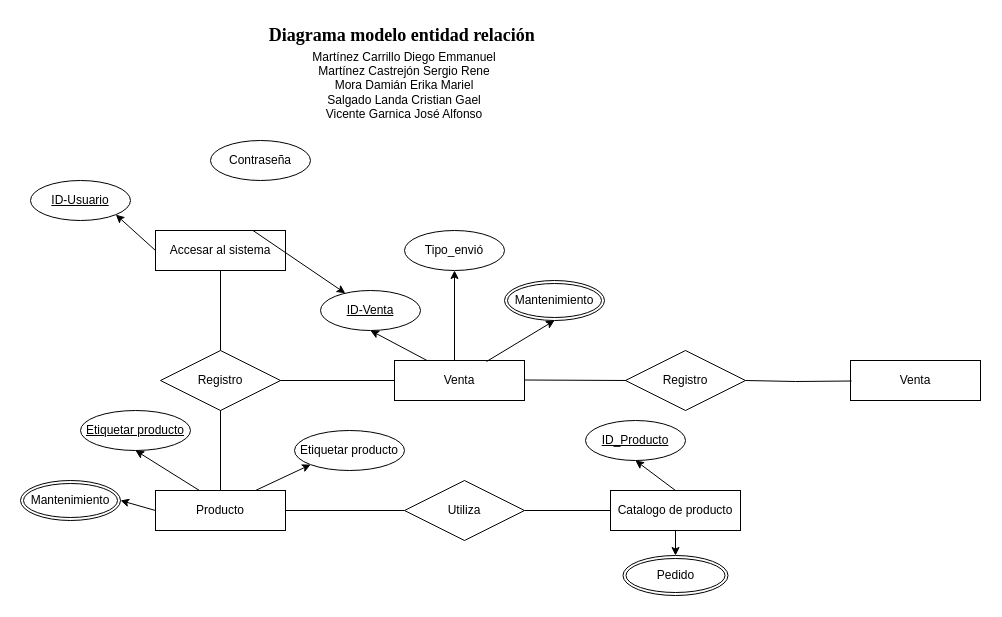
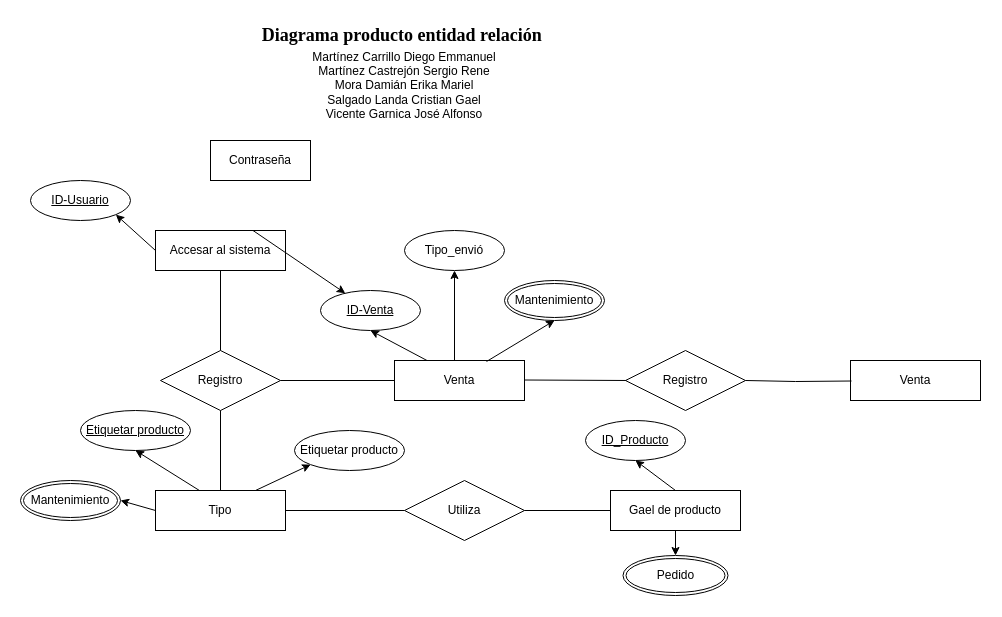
- <mxCell id="21" value="&lt;h2&gt;&lt;font face=&quot;Comic Sans MS&quot;&gt;Diagrama modelo entidad relación&amp;nbsp;&lt;/font&gt;&lt;/h2&gt;" style="text;html=1;strokeColor=none;fillColor=none;align=center;verticalAlign=middle;whiteSpace=wrap;rounded=0;" vertex="1" parent="1"><mxGeometry x="234" y="20" width="340" height="30" as="geometry" /></mxCell>
+ <mxCell id="21" value="&lt;h2&gt;&lt;font face=&quot;Comic Sans MS&quot;&gt;Diagrama producto entidad relación&amp;nbsp;&lt;/font&gt;&lt;/h2&gt;" style="text;html=1;strokeColor=none;fillColor=none;align=center;verticalAlign=middle;whiteSpace=wrap;rounded=0;" vertex="1" parent="1"><mxGeometry x="234" y="20" width="340" height="30" as="geometry" /></mxCell>
- <mxCell id="3" value="Contraseña" style="ellipse;whiteSpace=wrap;html=1;align=center;" vertex="1" parent="1"><mxGeometry x="210" y="140" width="100" height="40" as="geometry" /></mxCell>
+ <mxCell id="3" value="Contraseña" style="whiteSpace=wrap;html=1;align=center;rounded=0;" vertex="1" parent="1"><mxGeometry x="210" y="140" width="100" height="40" as="geometry" /></mxCell>
- <mxCell id="9" value="Producto" style="whiteSpace=wrap;html=1;align=center;" vertex="1" parent="1"><mxGeometry x="155" y="490" width="130" height="40" as="geometry" /></mxCell>
+ <mxCell id="9" value="Tipo" style="whiteSpace=wrap;html=1;align=center;" vertex="1" parent="1"><mxGeometry x="155" y="490" width="130" height="40" as="geometry" /></mxCell>
- <mxCell id="16" value="Catalogo de producto" style="whiteSpace=wrap;html=1;align=center;" vertex="1" parent="1"><mxGeometry x="610" y="490" width="130" height="40" as="geometry" /></mxCell>
+ <mxCell id="16" value="Gael de producto" style="whiteSpace=wrap;html=1;align=center;" vertex="1" parent="1"><mxGeometry x="610" y="490" width="130" height="40" as="geometry" /></mxCell>
